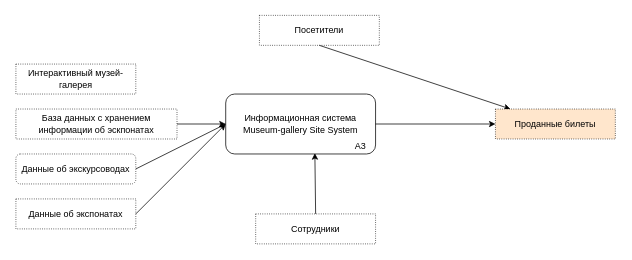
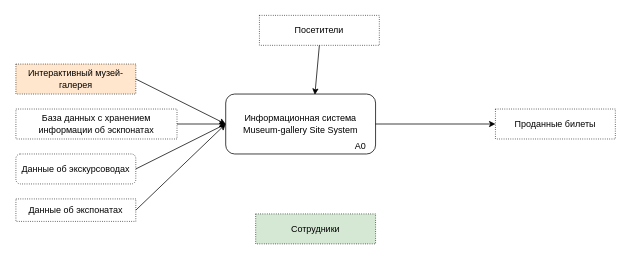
- <mxCell id="8" value="" style="endArrow=classic;html=1;exitX=0.5;exitY=1;exitDx=0;exitDy=0;" edge="1" parent="1" source="5" target="10"><mxGeometry width="50" height="50" relative="1" as="geometry"><mxPoint x="310" y="215" as="sourcePoint" /><mxPoint x="360" y="165" as="targetPoint" /></mxGeometry></mxCell>
+ <mxCell id="8" value="" style="endArrow=classic;html=1;exitX=0.5;exitY=1;exitDx=0;exitDy=0;entryX=0.595;entryY=0.013;entryDx=0;entryDy=0;entryPerimeter=0;" edge="1" parent="1" source="5" target="2"><mxGeometry width="50" height="50" relative="1" as="geometry"><mxPoint x="310" y="215" as="sourcePoint" /><mxPoint x="360" y="165" as="targetPoint" /></mxGeometry></mxCell>
- <mxCell id="13" value="Интерактивный музей-галерея" style="rounded=0;whiteSpace=wrap;html=1;dashed=1;dashPattern=1 2;" vertex="1" parent="1"><mxGeometry x="20" y="85" width="160" height="40" as="geometry" /></mxCell>
+ <mxCell id="13" value="Интерактивный музей-галерея" style="rounded=0;whiteSpace=wrap;html=1;dashed=1;dashPattern=1 2;fillColor=#ffe6cc;" vertex="1" parent="1"><mxGeometry x="20" y="85" width="160" height="40" as="geometry" /></mxCell>
+ <mxCell id="17" value="" style="endArrow=classic;html=1;exitX=1;exitY=0.5;exitDx=0;exitDy=0;entryX=0;entryY=0.5;entryDx=0;entryDy=0;" edge="1" parent="1" source="13" target="2"><mxGeometry width="50" height="50" relative="1" as="geometry"><mxPoint x="260" y="235" as="sourcePoint" /><mxPoint x="310" y="185" as="targetPoint" /></mxGeometry></mxCell>
- <mxCell id="10" value="Проданные билеты" style="rounded=0;whiteSpace=wrap;html=1;dashed=1;dashPattern=1 2;fillColor=#ffe6cc;" vertex="1" parent="1"><mxGeometry x="660" y="145" width="160" height="40" as="geometry" /></mxCell>
+ <mxCell id="10" value="Проданные билеты" style="rounded=0;whiteSpace=wrap;html=1;dashed=1;dashPattern=1 2;" vertex="1" parent="1"><mxGeometry x="660" y="145" width="160" height="40" as="geometry" /></mxCell>
- <mxCell id="14" value="A3" style="text;html=1;strokeColor=none;fillColor=none;align=center;verticalAlign=middle;whiteSpace=wrap;rounded=0;dashed=1;dashPattern=1 2;" vertex="1" parent="1"><mxGeometry x="460" y="185" width="40" height="20" as="geometry" /></mxCell>
+ <mxCell id="14" value="A0" style="text;html=1;strokeColor=none;fillColor=none;align=center;verticalAlign=middle;whiteSpace=wrap;rounded=0;dashed=1;dashPattern=1 2;" vertex="1" parent="1"><mxGeometry x="460" y="185" width="40" height="20" as="geometry" /></mxCell>
- <mxCell id="6" value="" style="endArrow=classic;html=1;exitX=0.5;exitY=0;exitDx=0;exitDy=0;entryX=0.595;entryY=0.988;entryDx=0;entryDy=0;entryPerimeter=0;" edge="1" parent="1" source="4" target="2"><mxGeometry width="50" height="50" relative="1" as="geometry"><mxPoint x="310" y="215" as="sourcePoint" /><mxPoint x="420" y="215" as="targetPoint" /></mxGeometry></mxCell>
- <mxCell id="12" value="Данные об экспонатах" style="rounded=0;whiteSpace=wrap;html=1;dashed=1;dashPattern=1 2;" vertex="1" parent="1"><mxGeometry x="20" y="265" width="160" height="40" as="geometry" /></mxCell>
+ <mxCell id="12" value="Данные об экспонатах" style="rounded=0;whiteSpace=wrap;html=1;dashed=1;dashPattern=1 2;" vertex="1" parent="1"><mxGeometry x="20" y="265" width="160" height="30" as="geometry" /></mxCell>
- <mxCell id="4" value="Сотрудники" style="rounded=0;whiteSpace=wrap;html=1;dashed=1;dashPattern=1 2;" vertex="1" parent="1"><mxGeometry x="340" y="285" width="160" height="40" as="geometry" /></mxCell>
+ <mxCell id="4" value="Сотрудники" style="rounded=0;whiteSpace=wrap;html=1;dashed=1;dashPattern=1 2;fillColor=#d5e8d4;" vertex="1" parent="1"><mxGeometry x="340" y="285" width="160" height="40" as="geometry" /></mxCell>
